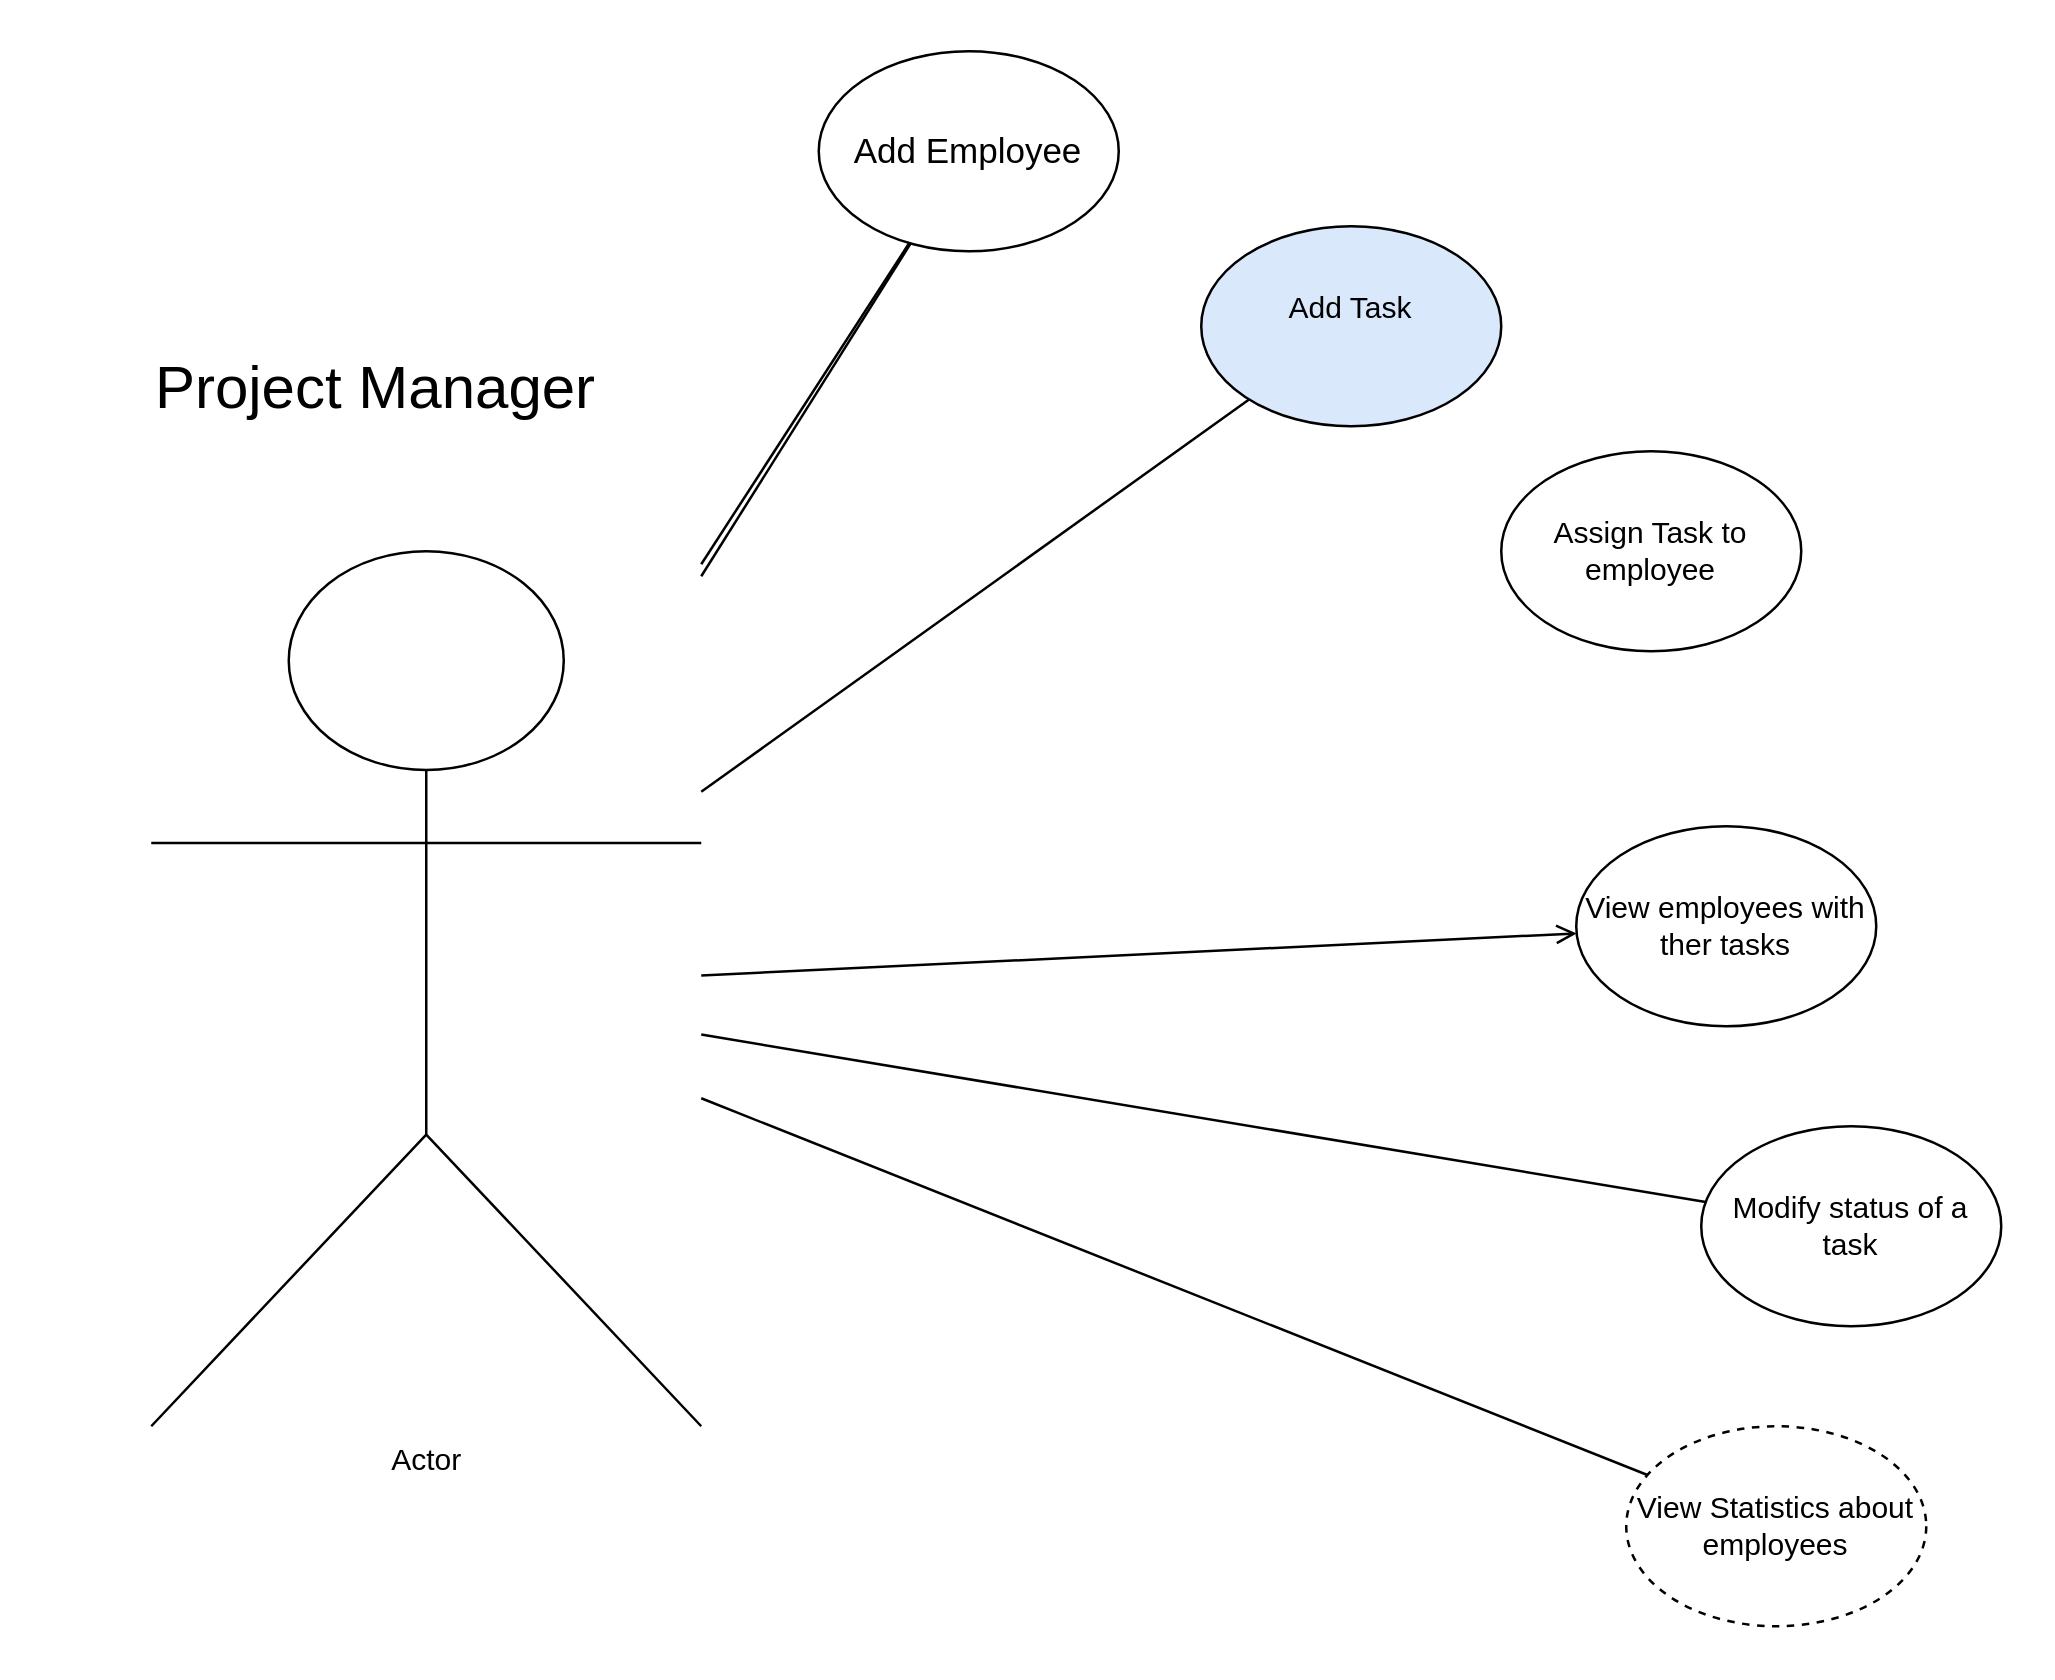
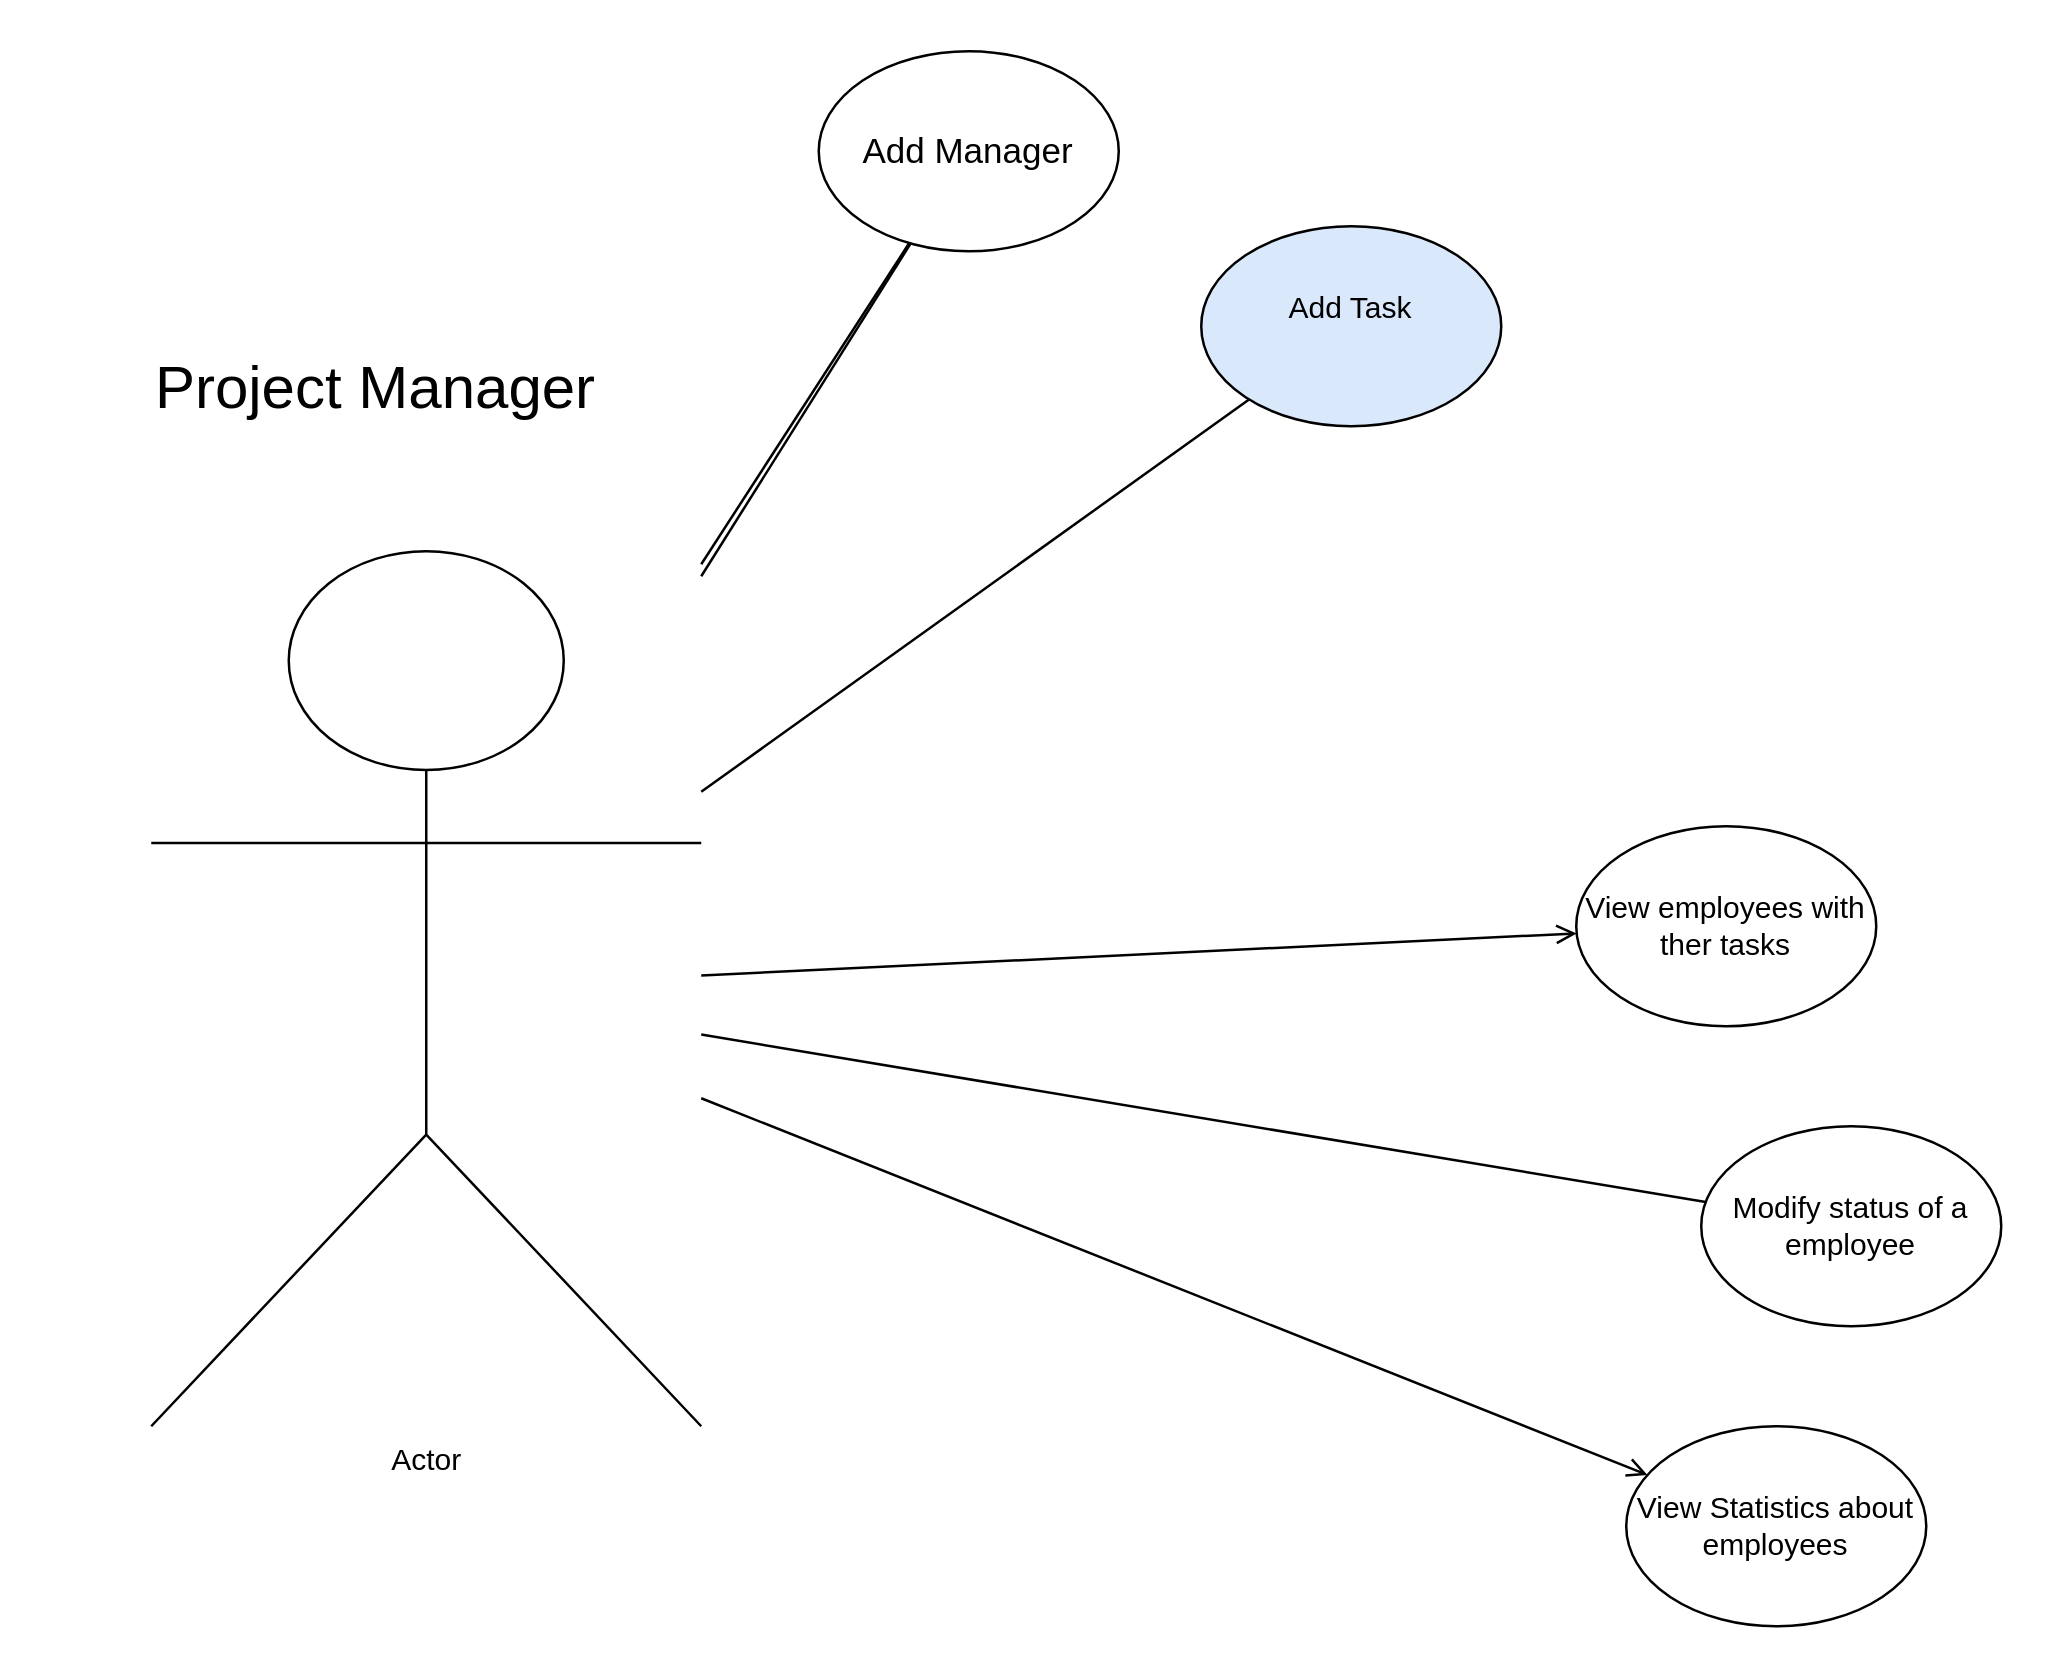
- <mxCell id="5" value="&lt;font style=&quot;font-size: 14px;&quot;&gt;Add Employee&lt;/font&gt;" style="ellipse;whiteSpace=wrap;html=1;" parent="1" vertex="1"><mxGeometry x="327" y="20" width="120" height="80" as="geometry" /></mxCell>
+ <mxCell id="5" value="&lt;font style=&quot;font-size: 14px;&quot;&gt;Add Manager&lt;/font&gt;" style="ellipse;whiteSpace=wrap;html=1;" parent="1" vertex="1"><mxGeometry x="327" y="20" width="120" height="80" as="geometry" /></mxCell>
- <mxCell id="9" value="Assign Task to employee" style="ellipse;whiteSpace=wrap;html=1;" parent="1" vertex="1"><mxGeometry x="600" y="180" width="120" height="80" as="geometry" /></mxCell>
- <mxCell id="13" value="Modify status of a task" style="ellipse;whiteSpace=wrap;html=1;" parent="1" vertex="1"><mxGeometry x="680" y="450" width="120" height="80" as="geometry" /></mxCell>
+ <mxCell id="13" value="Modify status of a employee" style="ellipse;whiteSpace=wrap;html=1;" parent="1" vertex="1"><mxGeometry x="680" y="450" width="120" height="80" as="geometry" /></mxCell>
- <mxCell id="14" value="" style="endArrow=none;html=1;rounded=0;" parent="1" source="2" target="15" edge="1"><mxGeometry width="50" height="50" relative="1" as="geometry"><mxPoint x="440" y="660" as="sourcePoint" /><mxPoint x="710" y="610" as="targetPoint" /></mxGeometry></mxCell>
+ <mxCell id="14" value="" style="endArrow=open;html=1;rounded=0;" parent="1" source="2" target="15" edge="1"><mxGeometry width="50" height="50" relative="1" as="geometry"><mxPoint x="440" y="660" as="sourcePoint" /><mxPoint x="710" y="610" as="targetPoint" /></mxGeometry></mxCell>
- <mxCell id="15" value="View Statistics about employees" style="ellipse;whiteSpace=wrap;html=1;dashed=1;" parent="1" vertex="1"><mxGeometry x="650" y="570" width="120" height="80" as="geometry" /></mxCell>
+ <mxCell id="15" value="View Statistics about employees" style="ellipse;whiteSpace=wrap;html=1;" parent="1" vertex="1"><mxGeometry x="650" y="570" width="120" height="80" as="geometry" /></mxCell>
